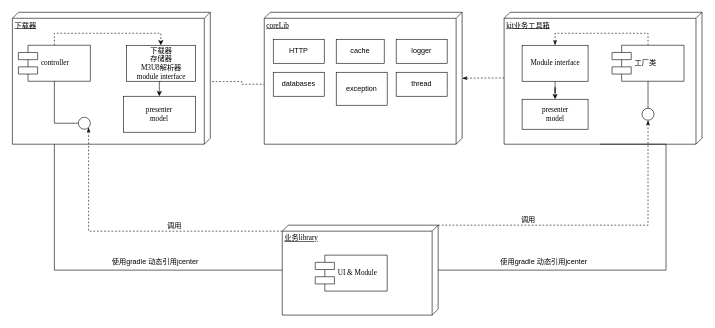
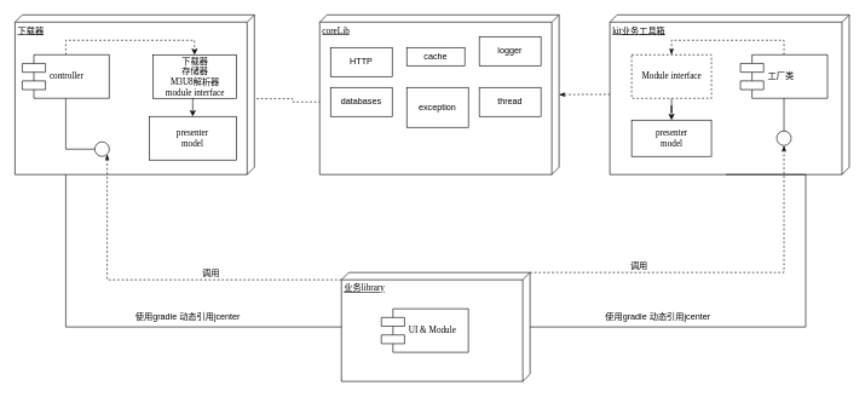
- <mxCell id="32" value="cache" style="rounded=0;whiteSpace=wrap;html=1;" vertex="1" parent="1"><mxGeometry x="560" y="65" width="80" height="40" as="geometry" /></mxCell>
+ <mxCell id="32" value="cache" style="rounded=0;whiteSpace=wrap;html=1;" vertex="1" parent="1"><mxGeometry x="560" y="65" width="80" height="25" as="geometry" /></mxCell>
- <mxCell id="33" value="logger" style="rounded=0;whiteSpace=wrap;html=1;" vertex="1" parent="1"><mxGeometry x="660" y="65" width="85" height="40" as="geometry" /></mxCell>
+ <mxCell id="33" value="logger" style="rounded=0;whiteSpace=wrap;html=1;" vertex="1" parent="1"><mxGeometry x="660" y="50" width="85" height="40" as="geometry" /></mxCell>
- <mxCell id="19" value="Module interface" style="html=1;rounded=0;shadow=0;comic=0;labelBackgroundColor=none;strokeWidth=1;fontFamily=Verdana;fontSize=12;align=center;" parent="1" vertex="1"><mxGeometry x="870" y="75" width="110" height="60" as="geometry" /></mxCell>
+ <mxCell id="19" value="Module interface" style="html=1;rounded=0;shadow=0;comic=0;labelBackgroundColor=none;strokeWidth=1;fontFamily=Verdana;fontSize=12;align=center;dashed=1;" parent="1" vertex="1"><mxGeometry x="870" y="75" width="110" height="60" as="geometry" /></mxCell>
